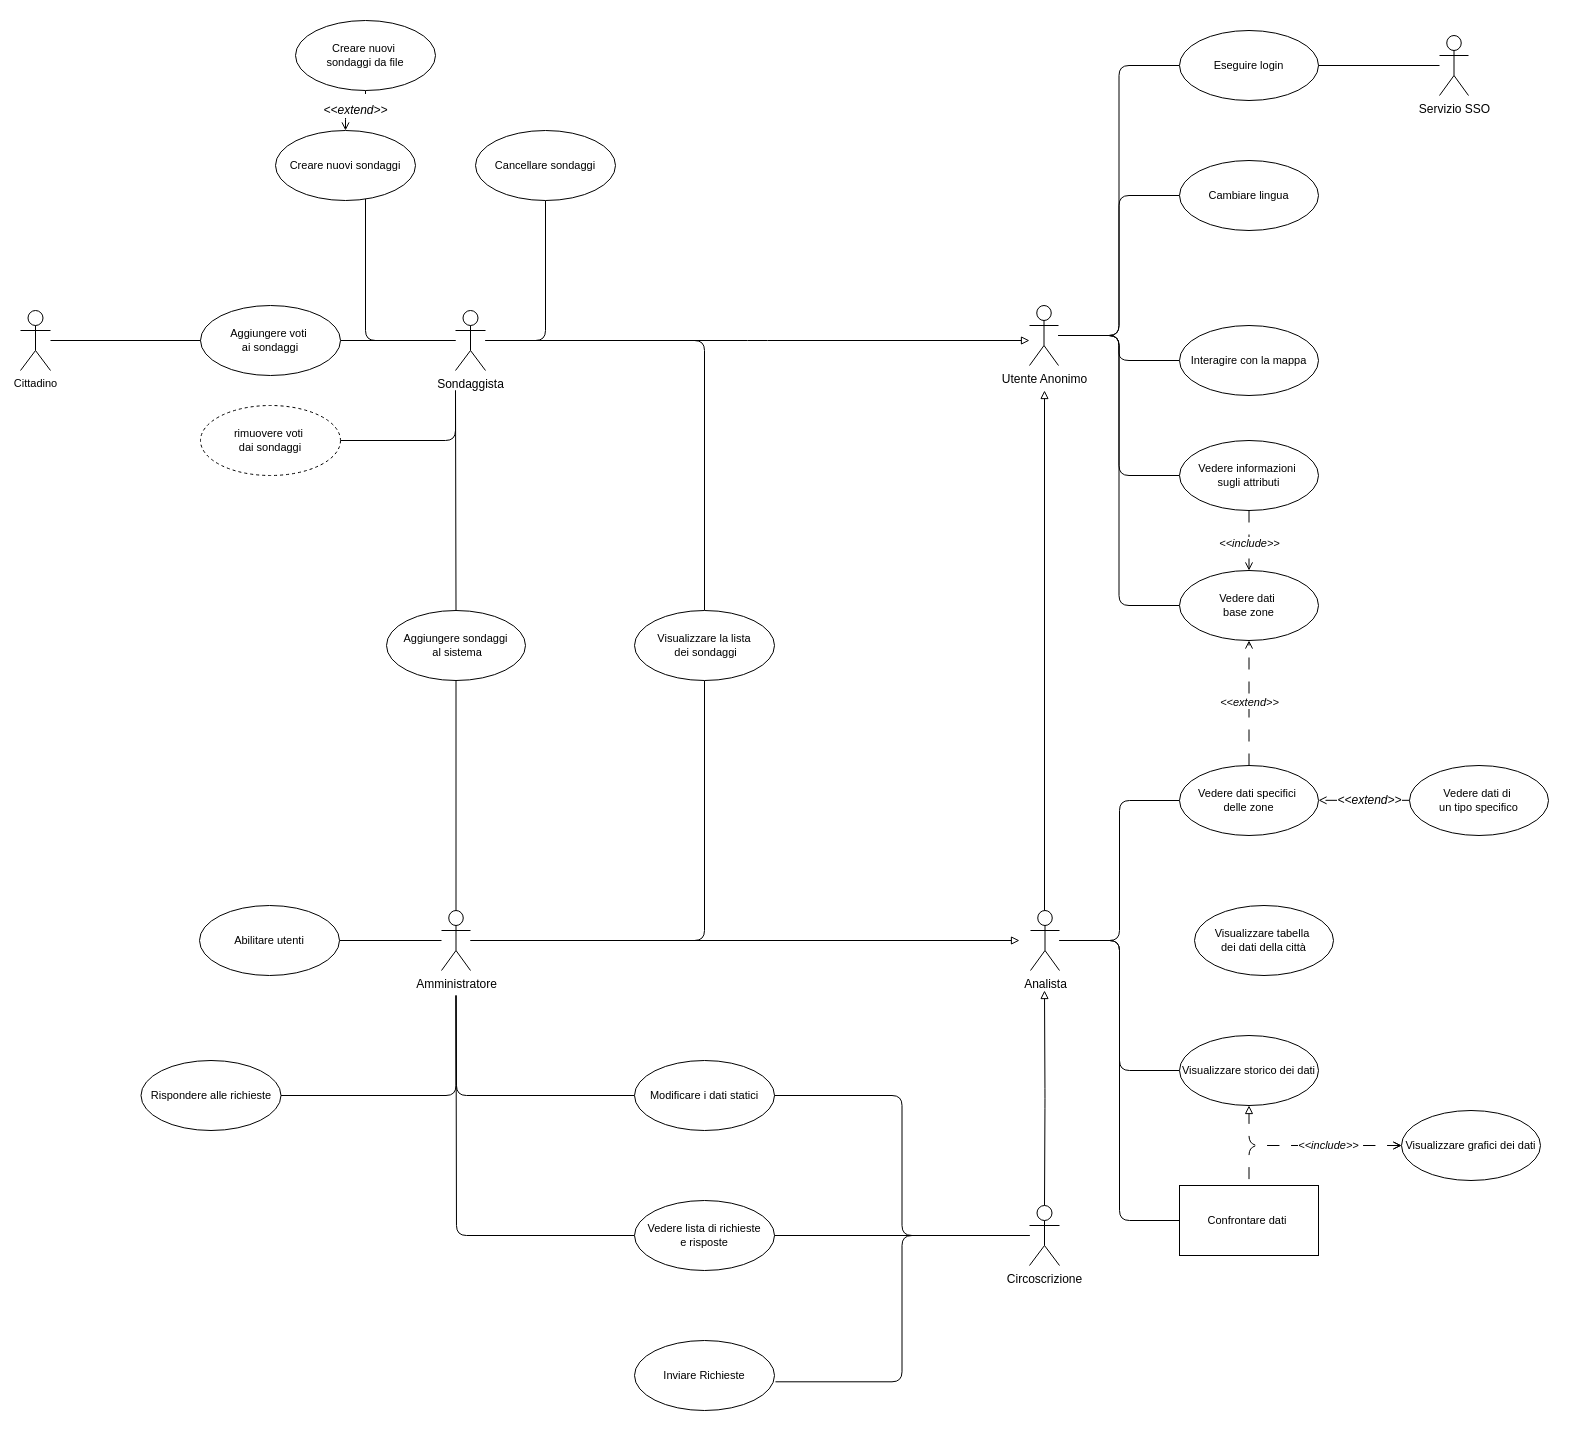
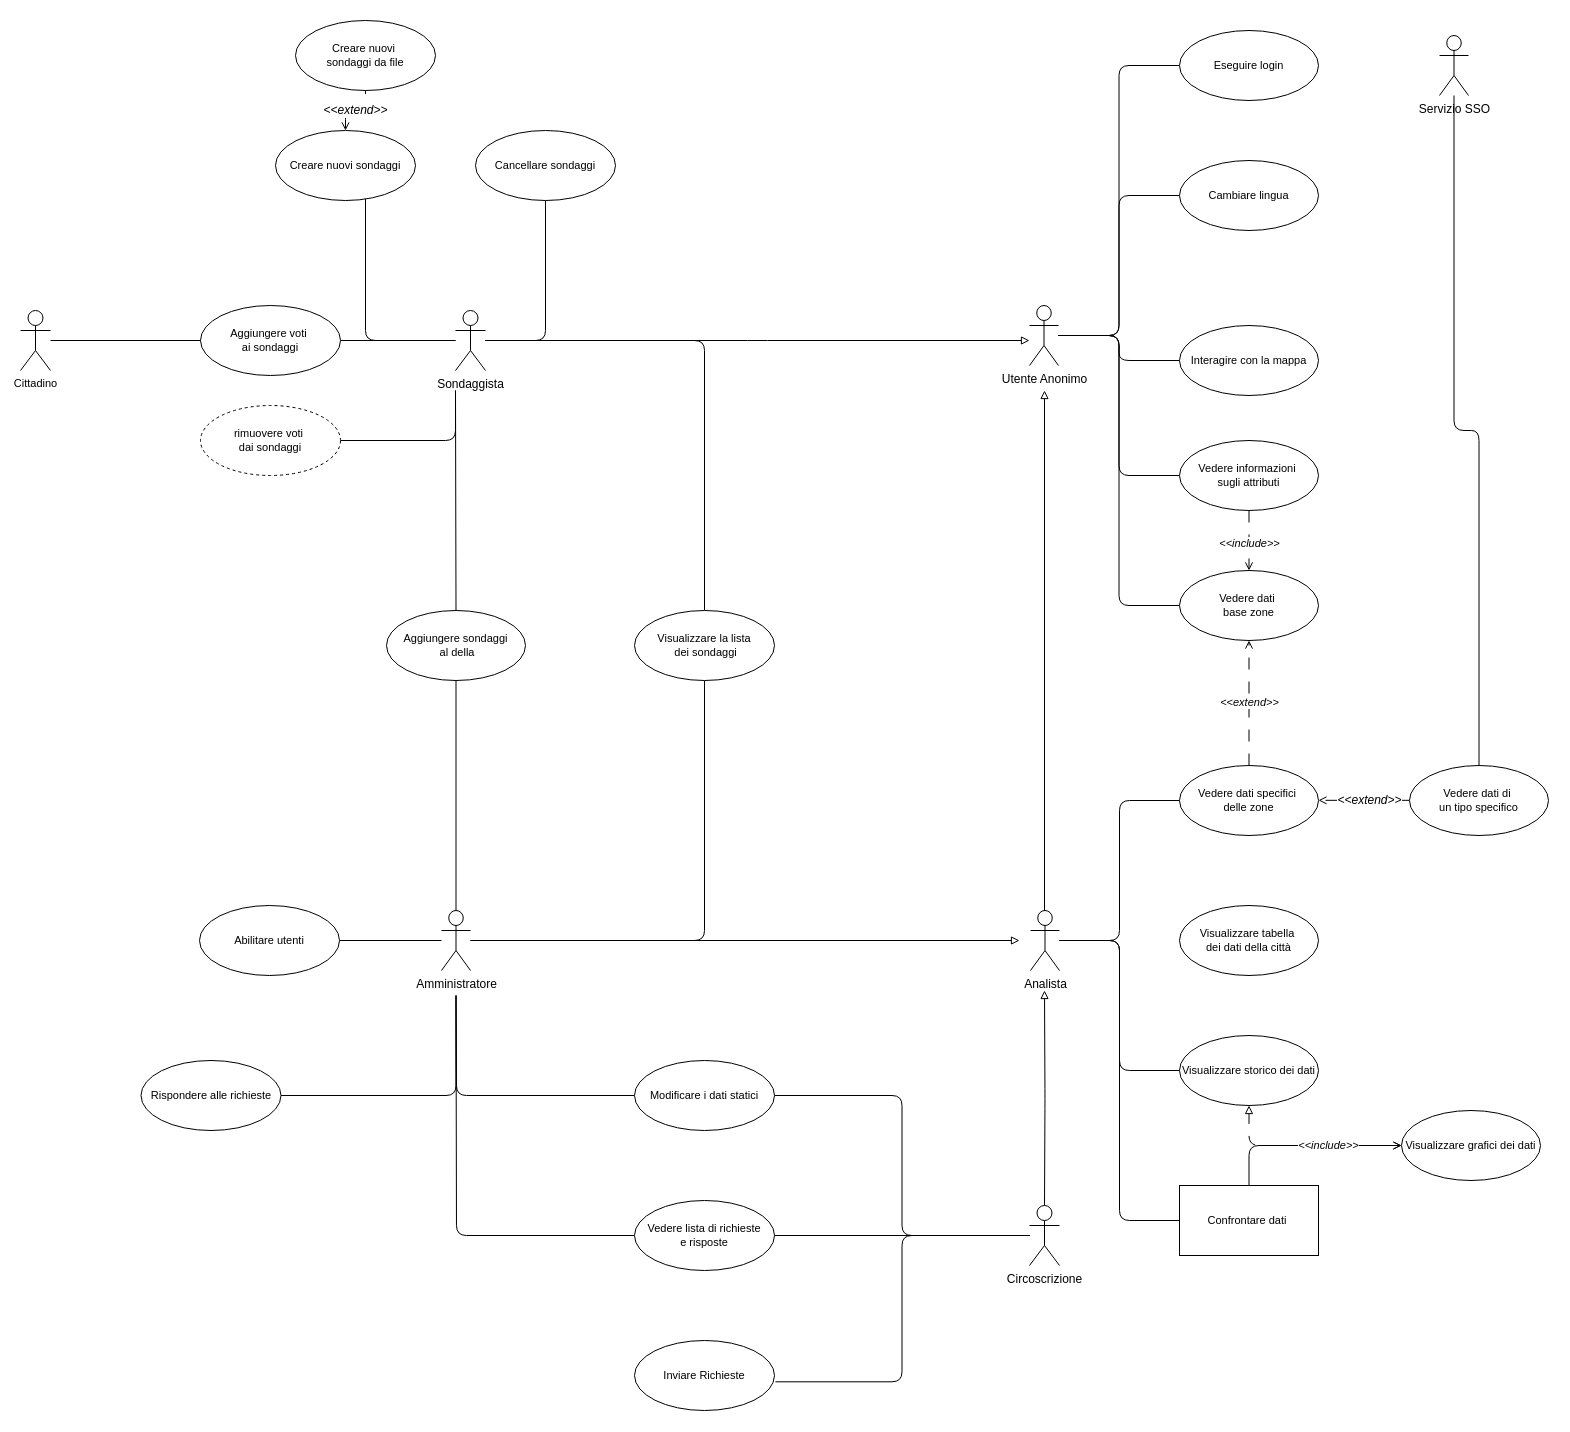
- <mxCell id="63" style="edgeStyle=orthogonalEdgeStyle;rounded=1;orthogonalLoop=1;jettySize=auto;html=1;entryX=1;entryY=0.5;entryDx=0;entryDy=0;curved=0;endArrow=none;endFill=0;" parent="1" source="64" target="61" edge="1"><mxGeometry relative="1" as="geometry" /></mxCell>
+ <mxCell id="63" style="edgeStyle=orthogonalEdgeStyle;rounded=1;orthogonalLoop=1;jettySize=auto;html=1;curved=0;endArrow=none;endFill=0;" parent="1" source="64" target="43" edge="1"><mxGeometry relative="1" as="geometry" /></mxCell>
- <mxCell id="22" value="Aggiungere sondaggi&lt;div&gt;&amp;nbsp;al sistema&lt;/div&gt;" style="ellipse;whiteSpace=wrap;html=1;fontFamily=Helvetica;fontSize=11;fontColor=default;labelBackgroundColor=default;" parent="1" vertex="1"><mxGeometry x="386" y="610" width="139" height="70" as="geometry" /></mxCell>
+ <mxCell id="22" value="Aggiungere sondaggi&lt;div&gt;&amp;nbsp;al della&lt;/div&gt;" style="ellipse;whiteSpace=wrap;html=1;fontFamily=Helvetica;fontSize=11;fontColor=default;labelBackgroundColor=default;" parent="1" vertex="1"><mxGeometry x="386" y="610" width="139" height="70" as="geometry" /></mxCell>
- <mxCell id="44" value="Visualizzare tabella&amp;nbsp;&lt;div&gt;dei dati della città&lt;/div&gt;" style="ellipse;whiteSpace=wrap;html=1;fontFamily=Helvetica;fontSize=11;fontColor=default;labelBackgroundColor=default;" parent="1" vertex="1"><mxGeometry x="1194" y="905" width="139" height="70" as="geometry" /></mxCell>
+ <mxCell id="44" value="Visualizzare tabella&amp;nbsp;&lt;div&gt;dei dati della città&lt;/div&gt;" style="ellipse;whiteSpace=wrap;html=1;fontFamily=Helvetica;fontSize=11;fontColor=default;labelBackgroundColor=default;" parent="1" vertex="1"><mxGeometry x="1179" y="905" width="139" height="70" as="geometry" /></mxCell>
- <mxCell id="38" style="edgeStyle=orthogonalEdgeStyle;rounded=1;orthogonalLoop=1;jettySize=auto;html=1;entryX=0.5;entryY=0;entryDx=0;entryDy=0;dashed=1;dashPattern=12 12;strokeColor=default;align=center;verticalAlign=middle;fontFamily=Helvetica;fontSize=11;fontColor=default;labelBackgroundColor=default;startArrow=open;startFill=0;endArrow=none;endFill=0;curved=0;" parent="1" source="40" target="37" edge="1"><mxGeometry relative="1" as="geometry" /></mxCell>
+ <mxCell id="38" style="edgeStyle=orthogonalEdgeStyle;rounded=1;orthogonalLoop=1;jettySize=auto;html=1;entryX=0.5;entryY=0;entryDx=0;entryDy=0;dashed=0;dashPattern=12 12;strokeColor=default;align=center;verticalAlign=middle;fontFamily=Helvetica;fontSize=11;fontColor=default;labelBackgroundColor=default;startArrow=open;startFill=0;endArrow=none;endFill=0;curved=0;" parent="1" source="40" target="37" edge="1"><mxGeometry relative="1" as="geometry" /></mxCell>
